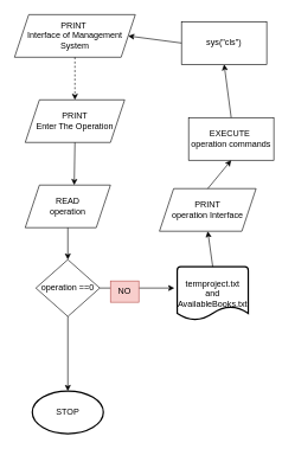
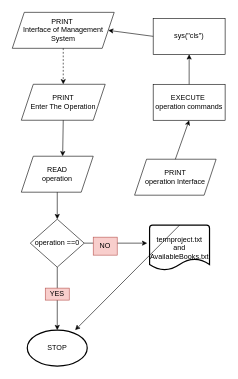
- <mxCell id="17" value="EXECUTE&amp;nbsp;&lt;br&gt;operation commands" style="rounded=0;whiteSpace=wrap;html=1;" vertex="1" parent="1"><mxGeometry x="265" y="165" width="120" height="60" as="geometry" /></mxCell>
+ <mxCell id="17" value="EXECUTE&amp;nbsp;&lt;br&gt;operation commands" style="rounded=0;whiteSpace=wrap;html=1;" vertex="1" parent="1"><mxGeometry x="255" y="140" width="120" height="60" as="geometry" /></mxCell>
- <mxCell id="16" value="" style="endArrow=classic;html=1;exitX=0.5;exitY=0;exitDx=0;exitDy=0;exitPerimeter=0;entryX=0.5;entryY=1;entryDx=0;entryDy=0;" edge="1" parent="1" source="14" target="15"><mxGeometry width="50" height="50" relative="1" as="geometry"><mxPoint x="265" y="370" as="sourcePoint" /><mxPoint x="315" y="320" as="targetPoint" /></mxGeometry></mxCell>
+ <mxCell id="16" value="" style="endArrow=classic;html=1;exitX=0.5;exitY=0;exitDx=0;exitDy=0;exitPerimeter=0;" edge="1" parent="1" source="14" target="8"><mxGeometry width="50" height="50" relative="1" as="geometry"><mxPoint x="265" y="370" as="sourcePoint" /><mxPoint x="315" y="320" as="targetPoint" /></mxGeometry></mxCell>
+ <mxCell id="7" value="YES" style="text;html=1;strokeColor=#b85450;fillColor=#f8cecc;align=center;verticalAlign=middle;whiteSpace=wrap;rounded=0;" vertex="1" parent="1"><mxGeometry x="75" y="480" width="40" height="20" as="geometry" /></mxCell>
